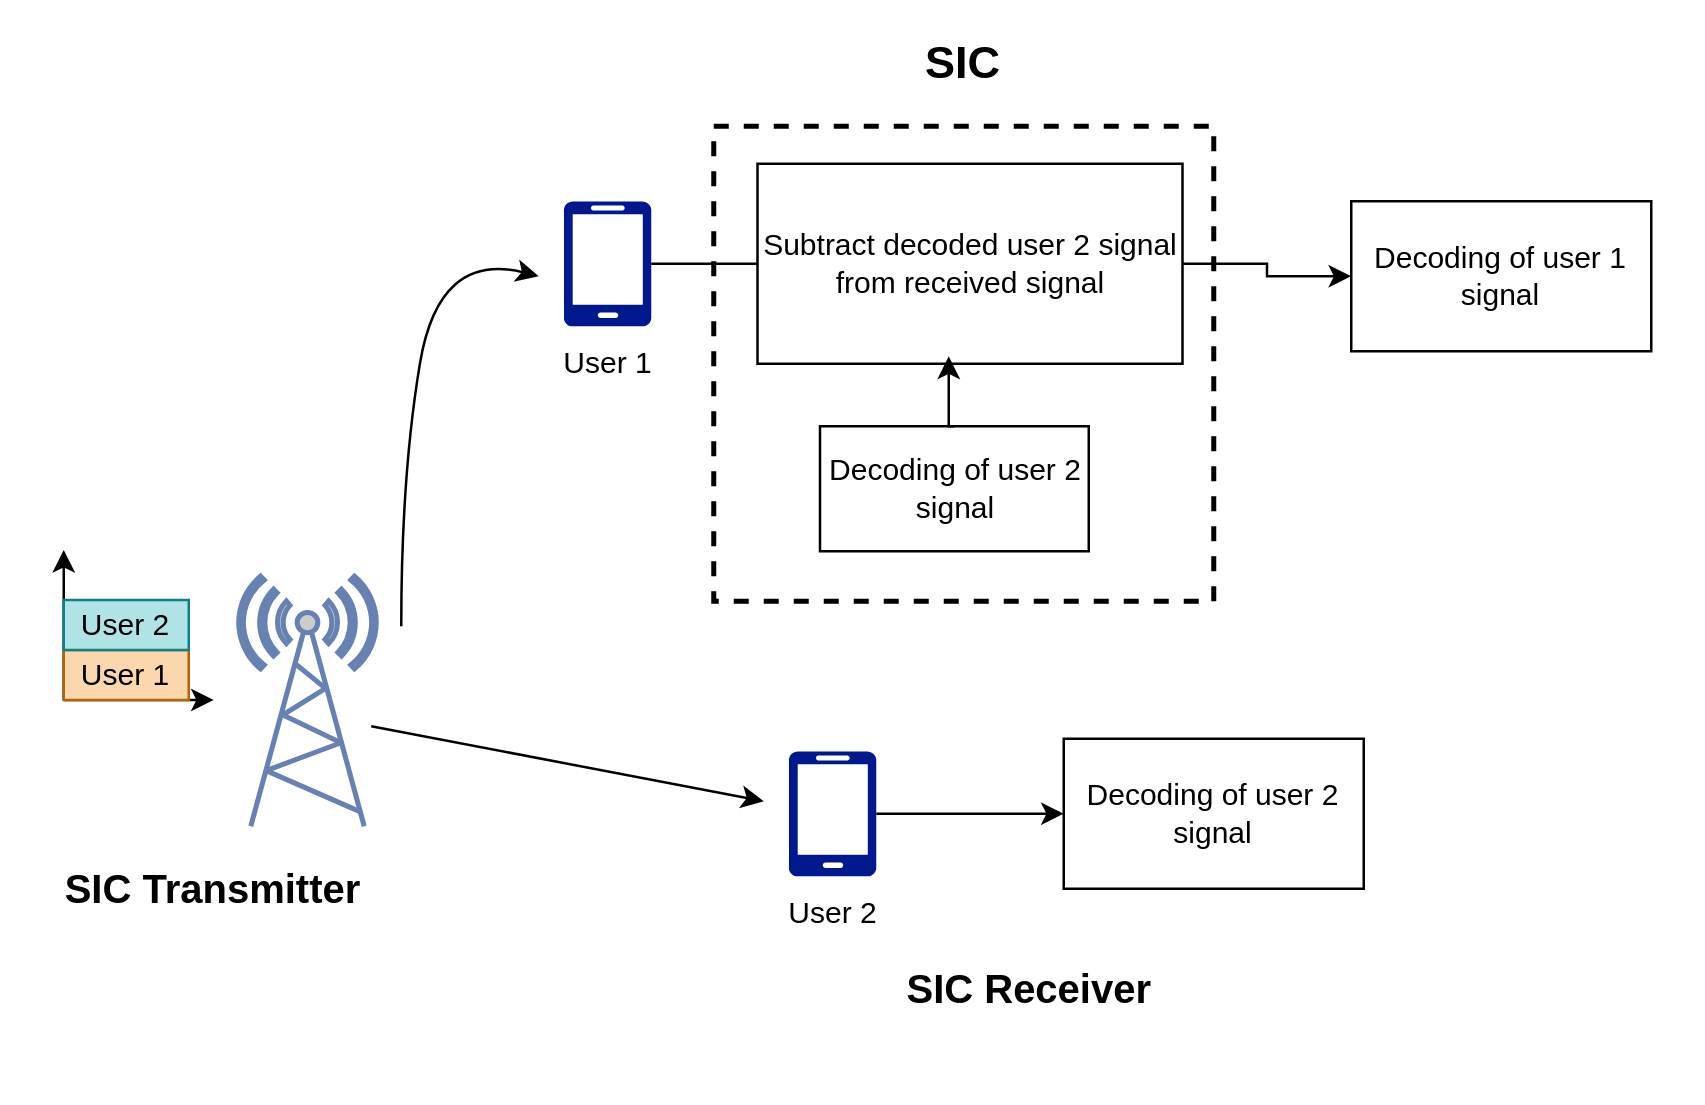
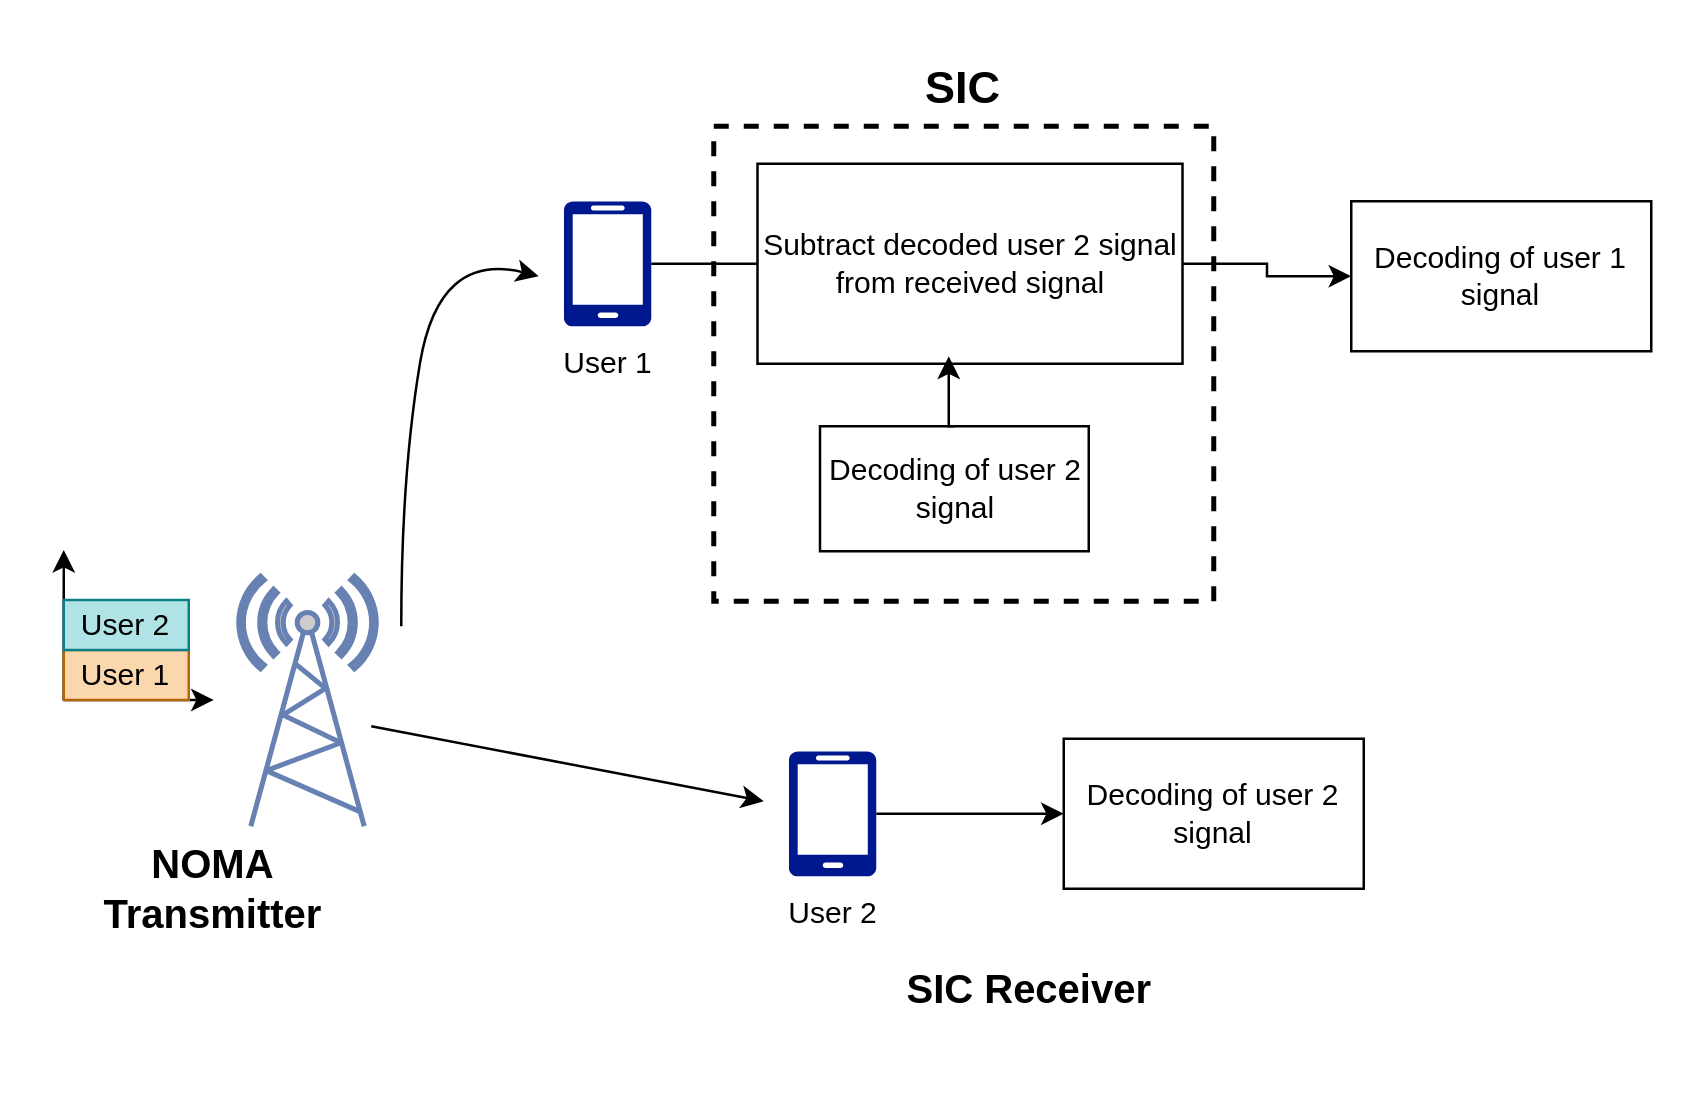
- <mxCell id="22" value="&lt;h2&gt;&lt;b&gt;SIC&lt;/b&gt;&lt;/h2&gt;" style="text;html=1;align=center;verticalAlign=middle;whiteSpace=wrap;rounded=0;" vertex="1" parent="1"><mxGeometry x="355" y="10" width="60" height="30" as="geometry" /></mxCell>
+ <mxCell id="22" value="&lt;h2&gt;&lt;b&gt;SIC&lt;/b&gt;&lt;/h2&gt;" style="text;html=1;align=center;verticalAlign=middle;whiteSpace=wrap;rounded=0;" vertex="1" parent="1"><mxGeometry x="355" y="20" width="60" height="30" as="geometry" /></mxCell>
- <mxCell id="23" value="&lt;b&gt;&lt;font style=&quot;font-size: 16px;&quot;&gt;SIC Transmitter &lt;/font&gt;&lt;/b&gt;" style="text;html=1;align=center;verticalAlign=middle;whiteSpace=wrap;rounded=0;fontFamily=Helvetica;" vertex="1" parent="1"><mxGeometry x="20" y="330" width="130" height="50" as="geometry" /></mxCell>
+ <mxCell id="23" value="&lt;b&gt;&lt;font style=&quot;font-size: 16px;&quot;&gt;NOMA Transmitter &lt;/font&gt;&lt;/b&gt;" style="text;html=1;align=center;verticalAlign=middle;whiteSpace=wrap;rounded=0;fontFamily=Helvetica;" vertex="1" parent="1"><mxGeometry x="20" y="330" width="130" height="50" as="geometry" /></mxCell>
